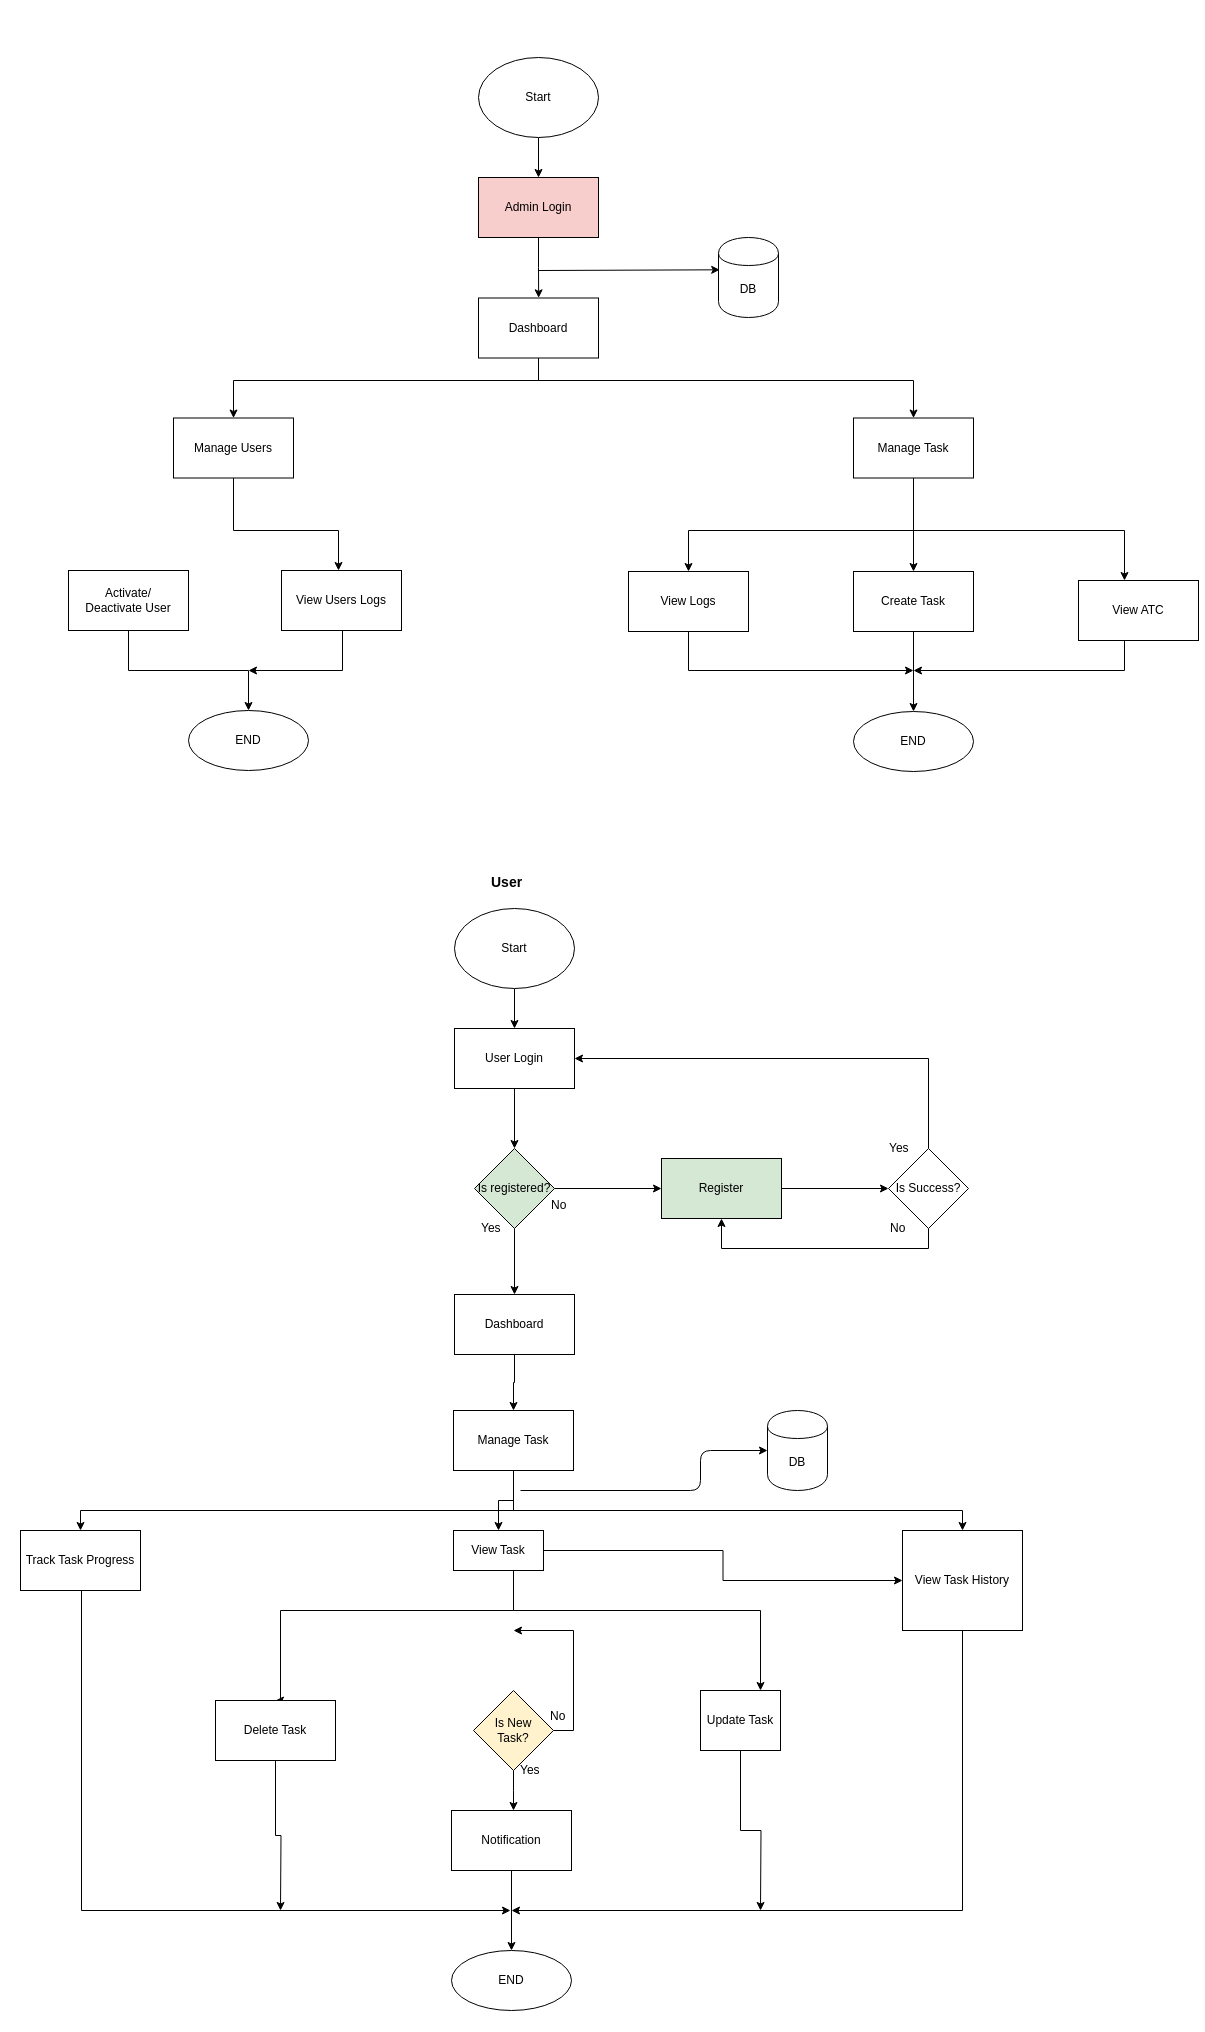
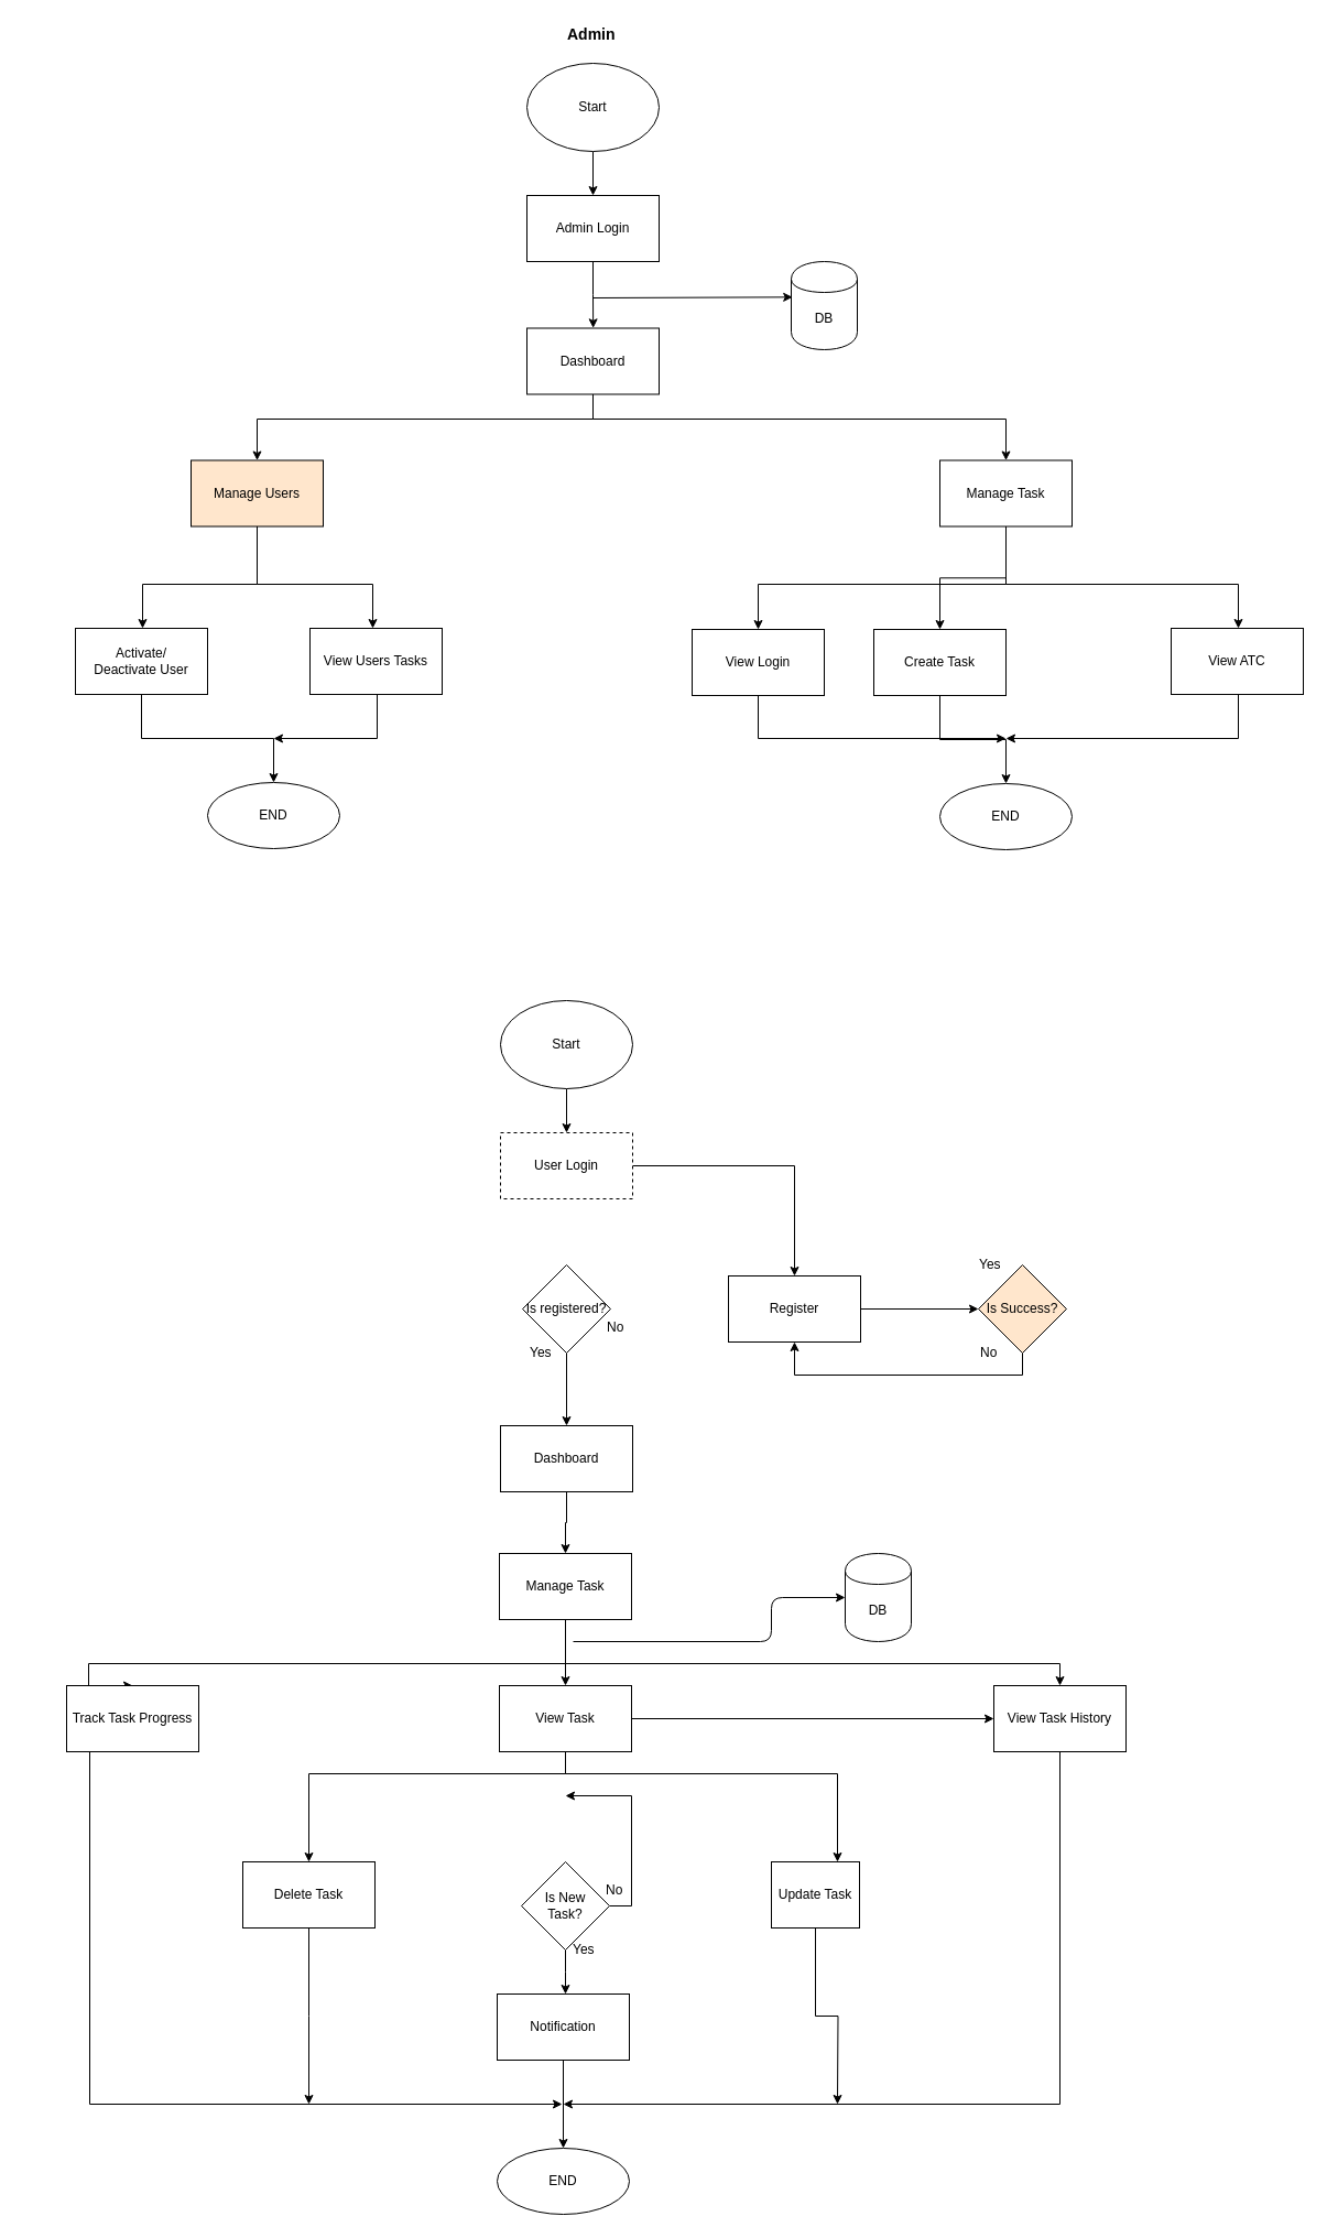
+ <mxCell id="63" value="&lt;font style=&quot;font-size: 14px&quot;&gt;&lt;b&gt;Admin&lt;/b&gt;&lt;/font&gt;" style="text;html=1;resizable=0;points=[];autosize=1;align=left;verticalAlign=top;spacingTop=-4;" vertex="1" parent="1"><mxGeometry x="513" y="20" width="60" height="20" as="geometry" /></mxCell>
- <mxCell id="52" value="Admin Login" style="rounded=0;whiteSpace=wrap;html=1;fillColor=#f8cecc;" vertex="1" parent="1"><mxGeometry x="478" y="177" width="120" height="60" as="geometry" /></mxCell>
+ <mxCell id="52" value="Admin Login" style="rounded=0;whiteSpace=wrap;html=1;" vertex="1" parent="1"><mxGeometry x="478" y="177" width="120" height="60" as="geometry" /></mxCell>
- <mxCell id="57" value="Manage Users" style="rounded=0;whiteSpace=wrap;html=1;" vertex="1" parent="1"><mxGeometry x="173" y="417.5" width="120" height="60" as="geometry" /></mxCell>
+ <mxCell id="57" value="Manage Users" style="rounded=0;whiteSpace=wrap;html=1;fillColor=#ffe6cc;" vertex="1" parent="1"><mxGeometry x="173" y="417.5" width="120" height="60" as="geometry" /></mxCell>
+ <mxCell id="55" value="" style="edgeStyle=orthogonalEdgeStyle;rounded=0;orthogonalLoop=1;jettySize=auto;html=1;" edge="1" parent="1" source="57" target="61"><mxGeometry relative="1" as="geometry"><Array as="points"><mxPoint x="233" y="530" /><mxPoint x="129" y="530" /></Array></mxGeometry></mxCell>
- <mxCell id="59" value="View Users Logs&lt;br&gt;" style="rounded=0;whiteSpace=wrap;html=1;" vertex="1" parent="1"><mxGeometry x="281" y="570" width="120" height="60" as="geometry" /></mxCell>
+ <mxCell id="59" value="View Users Tasks&lt;br&gt;" style="rounded=0;whiteSpace=wrap;html=1;" vertex="1" parent="1"><mxGeometry x="281" y="570" width="120" height="60" as="geometry" /></mxCell>
- <mxCell id="70" value="View Logs" style="rounded=0;whiteSpace=wrap;html=1;" vertex="1" parent="1"><mxGeometry x="628" y="571" width="120" height="60" as="geometry" /></mxCell>
+ <mxCell id="70" value="View Login" style="rounded=0;whiteSpace=wrap;html=1;" vertex="1" parent="1"><mxGeometry x="628" y="571" width="120" height="60" as="geometry" /></mxCell>
- <mxCell id="73" value="Create Task" style="rounded=0;whiteSpace=wrap;html=1;" vertex="1" parent="1"><mxGeometry x="853" y="571" width="120" height="60" as="geometry" /></mxCell>
+ <mxCell id="73" value="Create Task" style="rounded=0;whiteSpace=wrap;html=1;" vertex="1" parent="1"><mxGeometry x="793" y="571" width="120" height="60" as="geometry" /></mxCell>
- <mxCell id="68" value="View ATC" style="rounded=0;whiteSpace=wrap;html=1;" vertex="1" parent="1"><mxGeometry x="1078" y="580" width="120" height="60" as="geometry" /></mxCell>
+ <mxCell id="68" value="View ATC" style="rounded=0;whiteSpace=wrap;html=1;" vertex="1" parent="1"><mxGeometry x="1063" y="570" width="120" height="60" as="geometry" /></mxCell>
- <mxCell id="11" value="&lt;font style=&quot;font-size: 14px&quot;&gt;&lt;b&gt;User&lt;/b&gt;&lt;/font&gt;" style="text;html=1;resizable=0;points=[];autosize=1;align=left;verticalAlign=top;spacingTop=-4;" vertex="1" parent="1"><mxGeometry x="489" y="871" width="50" height="20" as="geometry" /></mxCell>
- <mxCell id="5" value="User Login" style="rounded=0;whiteSpace=wrap;html=1;" vertex="1" parent="1"><mxGeometry x="454" y="1028" width="120" height="60" as="geometry" /></mxCell>
+ <mxCell id="5" value="User Login" style="rounded=0;whiteSpace=wrap;html=1;dashed=1;" vertex="1" parent="1"><mxGeometry x="454" y="1028" width="120" height="60" as="geometry" /></mxCell>
- <mxCell id="17" style="edgeStyle=orthogonalEdgeStyle;rounded=0;orthogonalLoop=1;jettySize=auto;html=1;entryX=1;entryY=0.5;entryDx=0;entryDy=0;" edge="1" parent="1" source="18" target="5"><mxGeometry relative="1" as="geometry"><Array as="points"><mxPoint x="928" y="1058" /></Array></mxGeometry></mxCell>
- <mxCell id="4" style="edgeStyle=orthogonalEdgeStyle;rounded=0;orthogonalLoop=1;jettySize=auto;html=1;entryX=0.5;entryY=0;entryDx=0;entryDy=0;" edge="1" parent="1" source="5" target="8"><mxGeometry relative="1" as="geometry" /></mxCell>
+ <mxCell id="4" style="edgeStyle=orthogonalEdgeStyle;rounded=0;orthogonalLoop=1;jettySize=auto;html=1;" edge="1" parent="1" source="5" target="15"><mxGeometry relative="1" as="geometry" /></mxCell>
- <mxCell id="8" value="Is registered?" style="rhombus;whiteSpace=wrap;html=1;fillColor=#d5e8d4;" vertex="1" parent="1"><mxGeometry x="474" y="1148" width="80" height="80" as="geometry" /></mxCell>
+ <mxCell id="8" value="Is registered?" style="rhombus;whiteSpace=wrap;html=1;" vertex="1" parent="1"><mxGeometry x="474" y="1148" width="80" height="80" as="geometry" /></mxCell>
- <mxCell id="6" style="edgeStyle=orthogonalEdgeStyle;rounded=0;orthogonalLoop=1;jettySize=auto;html=1;entryX=0;entryY=0.5;entryDx=0;entryDy=0;" edge="1" parent="1" source="8" target="15"><mxGeometry relative="1" as="geometry" /></mxCell>
- <mxCell id="15" value="Register" style="rounded=0;whiteSpace=wrap;html=1;fillColor=#d5e8d4;" vertex="1" parent="1"><mxGeometry x="661" y="1158" width="120" height="60" as="geometry" /></mxCell>
+ <mxCell id="15" value="Register" style="rounded=0;whiteSpace=wrap;html=1;" vertex="1" parent="1"><mxGeometry x="661" y="1158" width="120" height="60" as="geometry" /></mxCell>
- <mxCell id="18" value="Is Success?" style="rhombus;whiteSpace=wrap;html=1;" vertex="1" parent="1"><mxGeometry x="888" y="1148" width="80" height="80" as="geometry" /></mxCell>
+ <mxCell id="18" value="Is Success?" style="rhombus;whiteSpace=wrap;html=1;fillColor=#ffe6cc;" vertex="1" parent="1"><mxGeometry x="888" y="1148" width="80" height="80" as="geometry" /></mxCell>
- <mxCell id="24" value="View Task" style="rounded=0;whiteSpace=wrap;html=1;" vertex="1" parent="1"><mxGeometry x="453" y="1530" width="90" height="40" as="geometry" /></mxCell>
+ <mxCell id="24" value="View Task" style="rounded=0;whiteSpace=wrap;html=1;" vertex="1" parent="1"><mxGeometry x="453" y="1530" width="120" height="60" as="geometry" /></mxCell>
- <mxCell id="46" value="Track Task Progress" style="rounded=0;whiteSpace=wrap;html=1;" vertex="1" parent="1"><mxGeometry x="20" y="1530" width="120" height="60" as="geometry" /></mxCell>
+ <mxCell id="46" value="Track Task Progress" style="rounded=0;whiteSpace=wrap;html=1;" vertex="1" parent="1"><mxGeometry x="60" y="1530" width="120" height="60" as="geometry" /></mxCell>
- <mxCell id="30" value="View Task History" style="rounded=0;whiteSpace=wrap;html=1;" vertex="1" parent="1"><mxGeometry x="902" y="1530" width="120" height="100" as="geometry" /></mxCell>
+ <mxCell id="30" value="View Task History" style="rounded=0;whiteSpace=wrap;html=1;" vertex="1" parent="1"><mxGeometry x="902" y="1530" width="120" height="60" as="geometry" /></mxCell>
- <mxCell id="34" value="Delete Task" style="rounded=0;whiteSpace=wrap;html=1;" vertex="1" parent="1"><mxGeometry x="215" y="1700" width="120" height="60" as="geometry" /></mxCell>
+ <mxCell id="34" value="Delete Task" style="rounded=0;whiteSpace=wrap;html=1;" vertex="1" parent="1"><mxGeometry x="220" y="1690" width="120" height="60" as="geometry" /></mxCell>
- <mxCell id="37" value="Is New&lt;br&gt;Task?" style="rhombus;whiteSpace=wrap;html=1;fillColor=#fff2cc;" vertex="1" parent="1"><mxGeometry x="473" y="1690" width="80" height="80" as="geometry" /></mxCell>
+ <mxCell id="37" value="Is New&lt;br&gt;Task?" style="rhombus;whiteSpace=wrap;html=1;" vertex="1" parent="1"><mxGeometry x="473" y="1690" width="80" height="80" as="geometry" /></mxCell>
